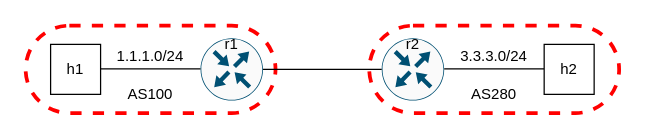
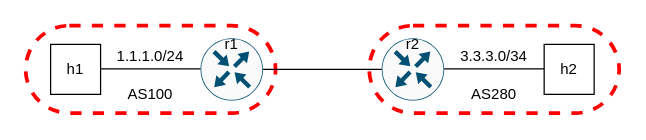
- <mxCell id="10" value="3.3.3.0/24" style="text;strokeColor=none;align=center;fillColor=none;html=1;verticalAlign=middle;whiteSpace=wrap;rounded=0;" vertex="1" parent="1"><mxGeometry x="365" y="30" width="60" height="30" as="geometry" /></mxCell>
+ <mxCell id="10" value="3.3.3.0/34" style="text;strokeColor=none;align=center;fillColor=none;html=1;verticalAlign=middle;whiteSpace=wrap;rounded=0;" vertex="1" parent="1"><mxGeometry x="365" y="30" width="60" height="30" as="geometry" /></mxCell>
